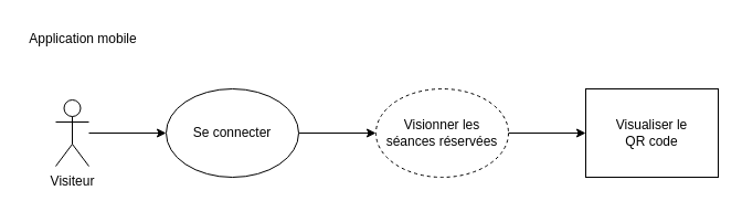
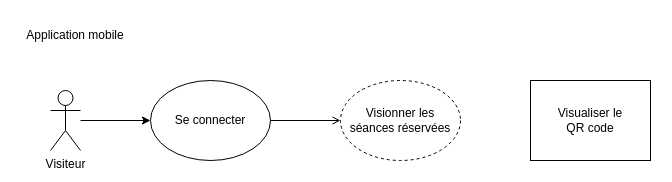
- <mxCell id="8" style="edgeStyle=orthogonalEdgeStyle;rounded=0;orthogonalLoop=1;jettySize=auto;html=1;entryX=0;entryY=0.5;entryDx=0;entryDy=0;" edge="1" parent="1" source="9" target="6"><mxGeometry relative="1" as="geometry" /></mxCell>
+ <mxCell id="8" style="edgeStyle=orthogonalEdgeStyle;rounded=0;orthogonalLoop=1;jettySize=auto;html=1;entryX=0;entryY=0.5;entryDx=0;entryDy=0;endArrow=open;" edge="1" parent="1" source="9" target="6"><mxGeometry relative="1" as="geometry" /></mxCell>
- <mxCell id="5" style="edgeStyle=orthogonalEdgeStyle;rounded=0;orthogonalLoop=1;jettySize=auto;html=1;entryX=0;entryY=0.5;entryDx=0;entryDy=0;" edge="1" parent="1" source="6" target="7"><mxGeometry relative="1" as="geometry" /></mxCell>
